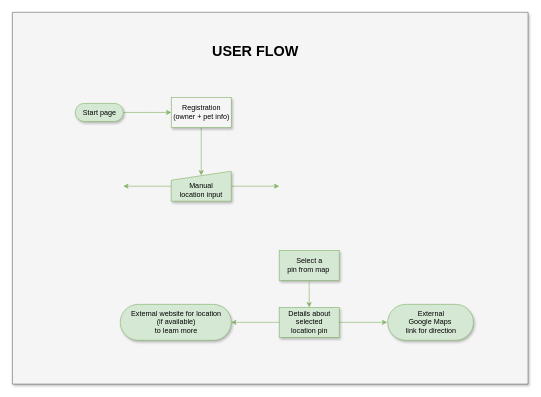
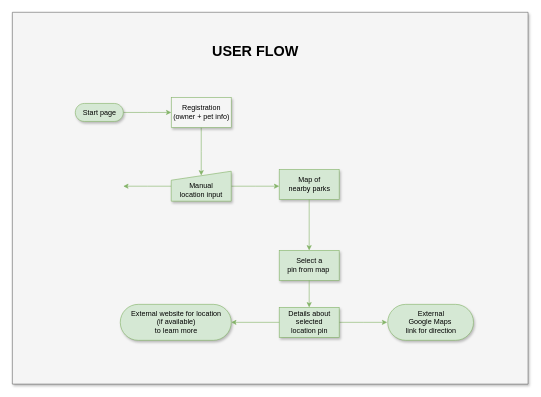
+ <mxCell id="12" value="Map of&lt;br&gt;nearby parks" style="html=1;whitespace=wrap;fillColor=#d5e8d4;strokeColor=#82b366;shadow=1;" vertex="1" parent="4"><mxGeometry x="360" y="222" width="100" height="50" as="geometry" /></mxCell>
+ <mxCell id="14" value="" style="edgeStyle=orthogonalEdgeStyle;rounded=0;orthogonalLoop=1;jettySize=auto;html=1;fillColor=#d5e8d4;strokeColor=#82b366;shadow=0;" edge="1" parent="4" source="12" target="13"><mxGeometry relative="1" as="geometry" /></mxCell>
